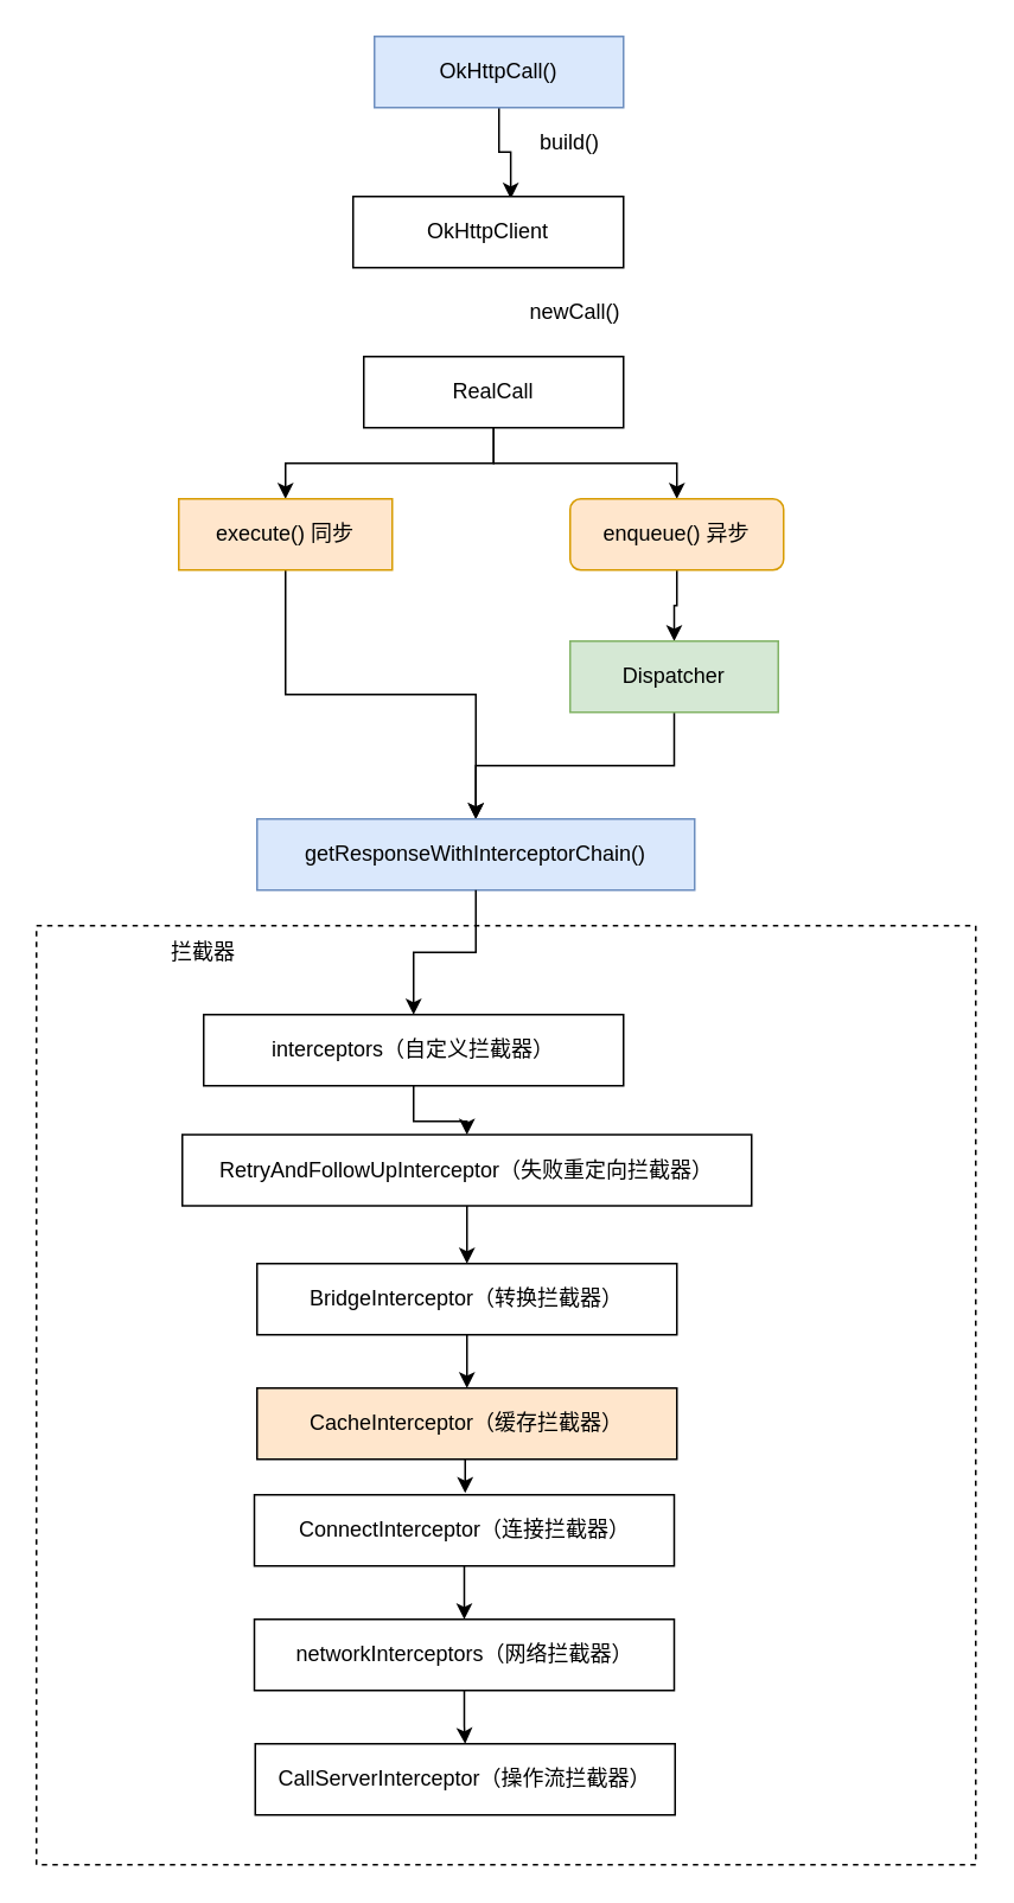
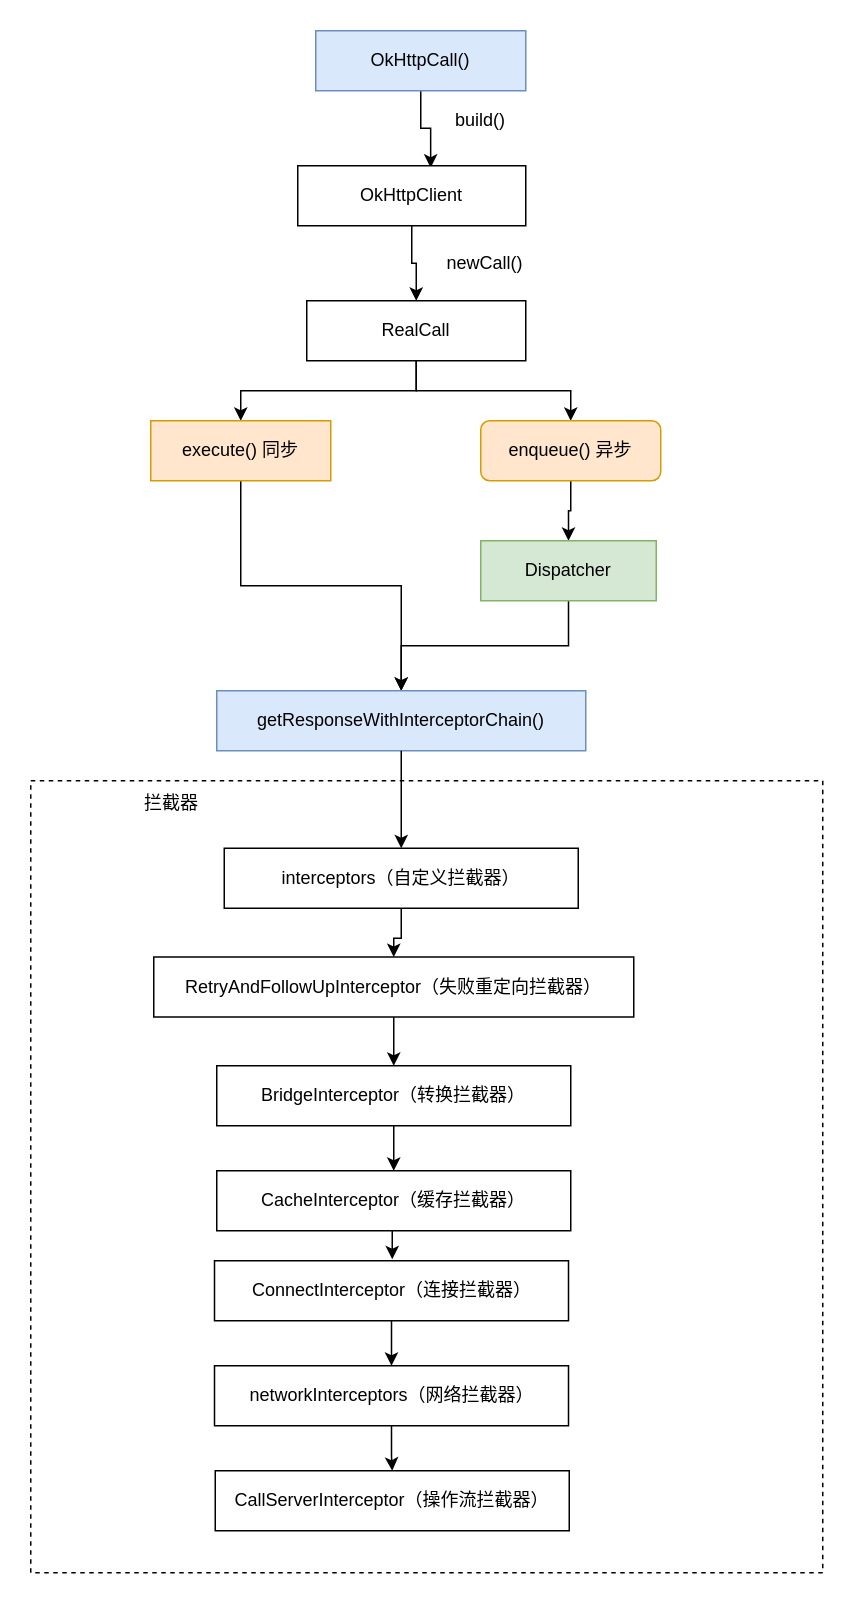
+ <mxCell id="4" style="edgeStyle=orthogonalEdgeStyle;rounded=0;orthogonalLoop=1;jettySize=auto;html=1;entryX=0.5;entryY=0;entryDx=0;entryDy=0;" edge="1" parent="1" source="5" target="9"><mxGeometry relative="1" as="geometry" /></mxCell>
- <mxCell id="20" value="&lt;pre&gt;&lt;span&gt;&lt;font face=&quot;Helvetica&quot;&gt;interceptors（自定义拦截器）&lt;/font&gt;&lt;/span&gt;&lt;/pre&gt;" style="rounded=0;whiteSpace=wrap;html=1;" vertex="1" parent="1"><mxGeometry x="114" y="570" width="236" height="40" as="geometry" /></mxCell>
+ <mxCell id="20" value="&lt;pre&gt;&lt;span&gt;&lt;font face=&quot;Helvetica&quot;&gt;interceptors（自定义拦截器）&lt;/font&gt;&lt;/span&gt;&lt;/pre&gt;" style="rounded=0;whiteSpace=wrap;html=1;" vertex="1" parent="1"><mxGeometry x="149" y="565" width="236" height="40" as="geometry" /></mxCell>
- <mxCell id="27" value="&lt;pre&gt;&lt;font face=&quot;Helvetica&quot;&gt;CacheInterceptor&lt;span&gt;（缓存拦截器）&lt;/span&gt;&lt;/font&gt;&lt;/pre&gt;" style="rounded=0;whiteSpace=wrap;html=1;fillColor=#ffe6cc;" vertex="1" parent="1"><mxGeometry x="144" y="780" width="236" height="40" as="geometry" /></mxCell>
+ <mxCell id="27" value="&lt;pre&gt;&lt;font face=&quot;Helvetica&quot;&gt;CacheInterceptor&lt;span&gt;（缓存拦截器）&lt;/span&gt;&lt;/font&gt;&lt;/pre&gt;" style="rounded=0;whiteSpace=wrap;html=1;" vertex="1" parent="1"><mxGeometry x="144" y="780" width="236" height="40" as="geometry" /></mxCell>
